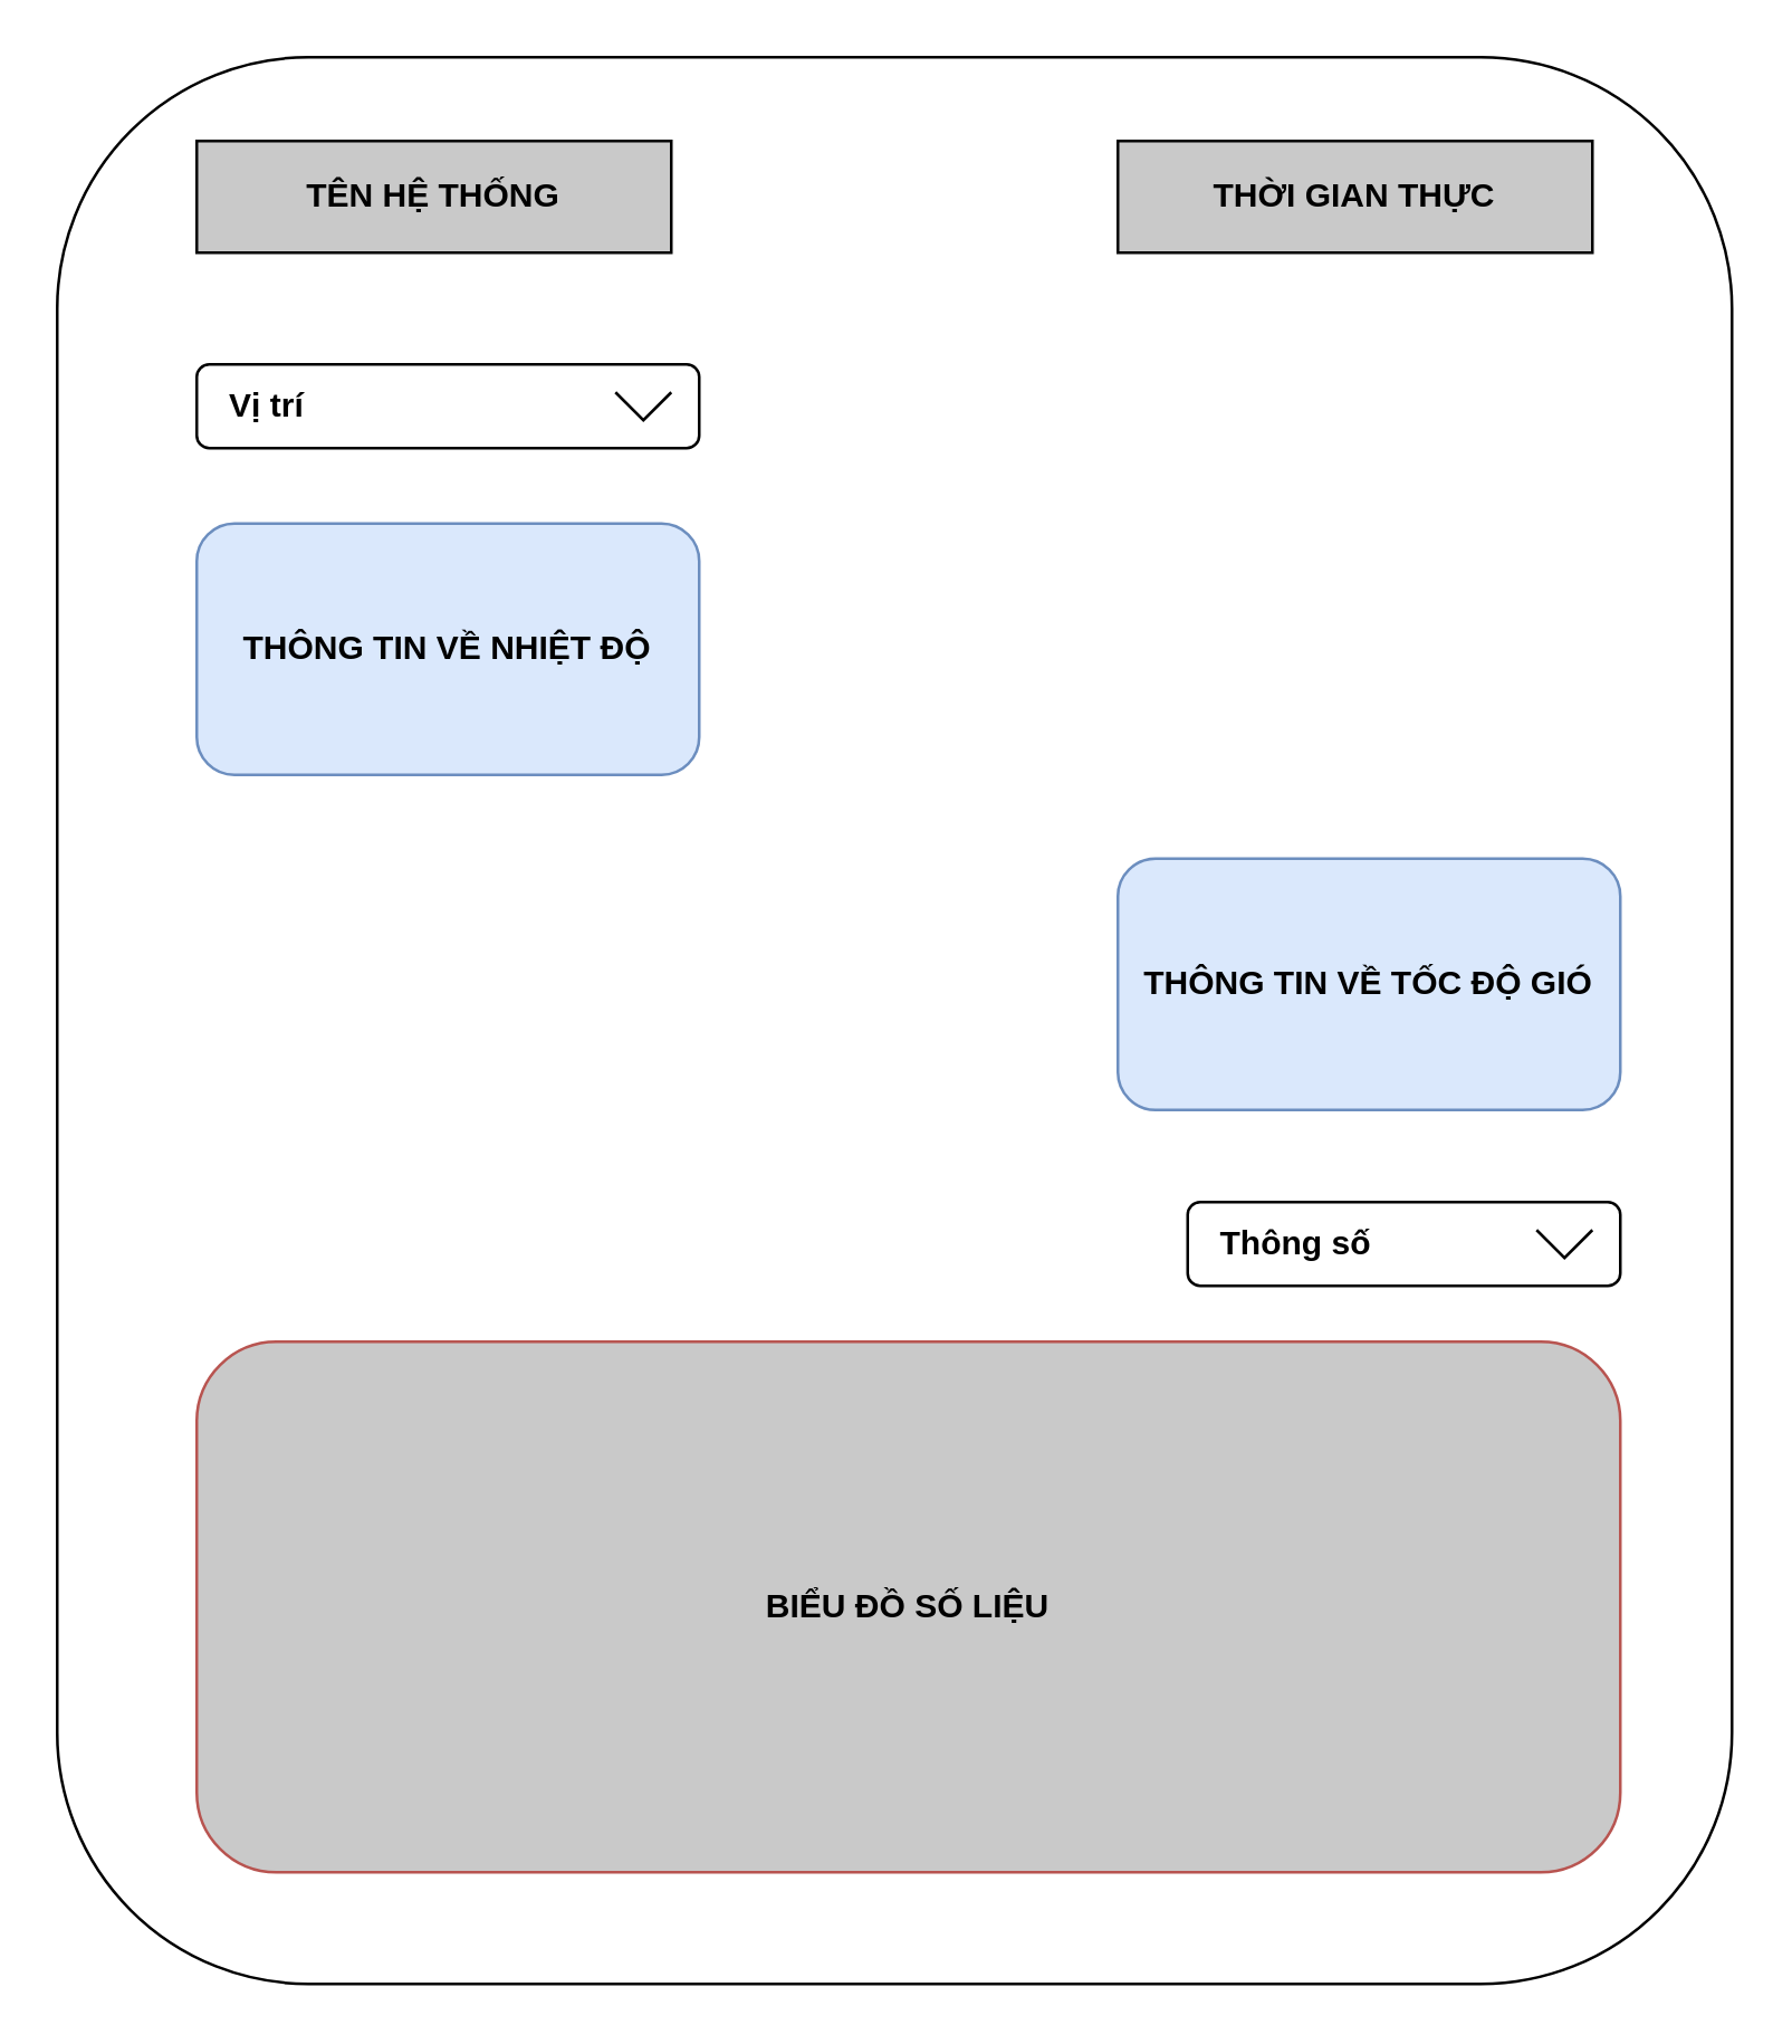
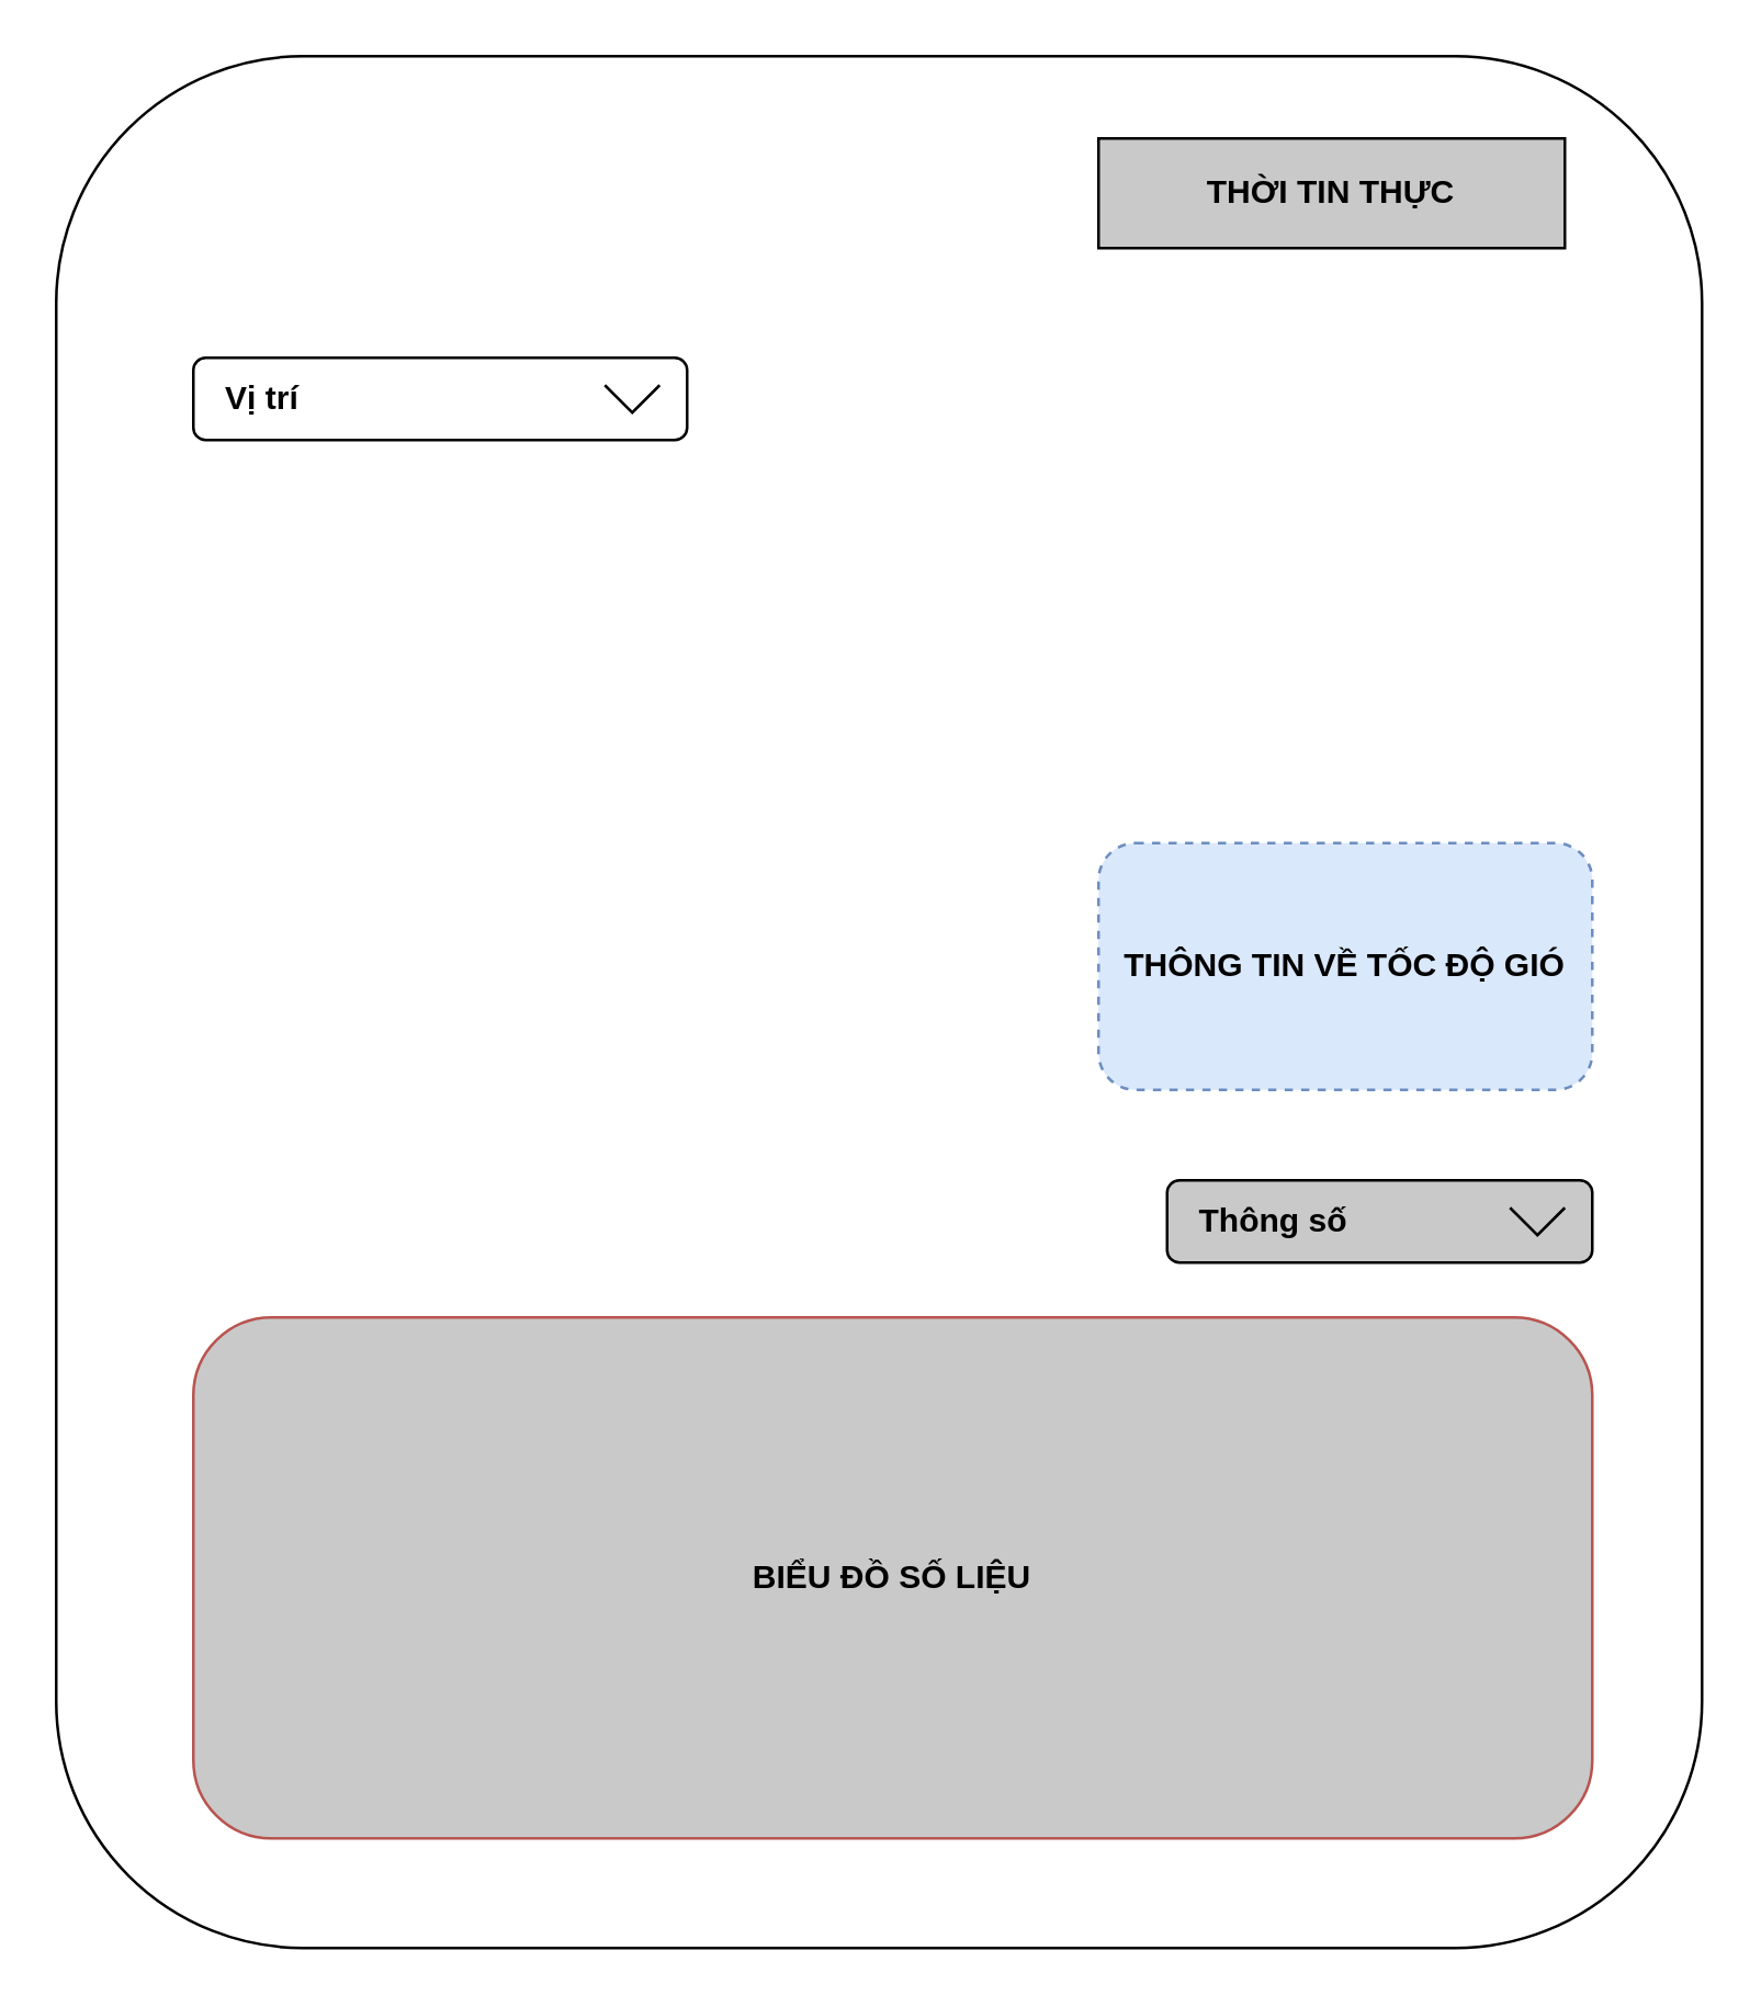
- <mxCell id="3" value="&lt;b&gt;TÊN HỆ THỐNG&lt;/b&gt;" style="rounded=0;whiteSpace=wrap;html=1;fillColor=#C9C9C9;" vertex="1" parent="1"><mxGeometry x="70" y="50" width="170" height="40" as="geometry" /></mxCell>
- <mxCell id="4" value="&lt;b&gt;THỜI GIAN THỰC&lt;/b&gt;" style="rounded=0;whiteSpace=wrap;html=1;fillColor=#C9C9C9;" vertex="1" parent="1"><mxGeometry x="400" y="50" width="170" height="40" as="geometry" /></mxCell>
+ <mxCell id="4" value="&lt;b&gt;THỜI TIN THỰC&lt;/b&gt;" style="rounded=0;whiteSpace=wrap;html=1;fillColor=#C9C9C9;" vertex="1" parent="1"><mxGeometry x="400" y="50" width="170" height="40" as="geometry" /></mxCell>
- <mxCell id="5" value="&lt;b&gt;THÔNG TIN VỀ NHIỆT ĐỘ&lt;/b&gt;" style="rounded=1;whiteSpace=wrap;html=1;fillColor=#dae8fc;strokeColor=#6c8ebf;" vertex="1" parent="1"><mxGeometry x="70" y="187" width="180" height="90" as="geometry" /></mxCell>
- <mxCell id="6" value="&lt;b&gt;THÔNG TIN VỀ TỐC ĐỘ GIÓ&lt;/b&gt;" style="rounded=1;whiteSpace=wrap;html=1;fillColor=#dae8fc;strokeColor=#6c8ebf;" vertex="1" parent="1"><mxGeometry x="400" y="307" width="180" height="90" as="geometry" /></mxCell>
+ <mxCell id="6" value="&lt;b&gt;THÔNG TIN VỀ TỐC ĐỘ GIÓ&lt;/b&gt;" style="rounded=1;whiteSpace=wrap;html=1;fillColor=#dae8fc;strokeColor=#6c8ebf;dashed=1;" vertex="1" parent="1"><mxGeometry x="400" y="307" width="180" height="90" as="geometry" /></mxCell>
- <mxCell id="9" value="&amp;nbsp; &amp;nbsp;&lt;b&gt;Thông số&lt;/b&gt;" style="rounded=1;whiteSpace=wrap;html=1;align=left;" vertex="1" parent="1"><mxGeometry x="425" y="430" width="155" height="30" as="geometry" /></mxCell>
+ <mxCell id="9" value="&amp;nbsp; &amp;nbsp;&lt;b&gt;Thông số&lt;/b&gt;" style="rounded=1;whiteSpace=wrap;html=1;align=left;fillColor=#c9c9c9;" vertex="1" parent="1"><mxGeometry x="425" y="430" width="155" height="30" as="geometry" /></mxCell>
